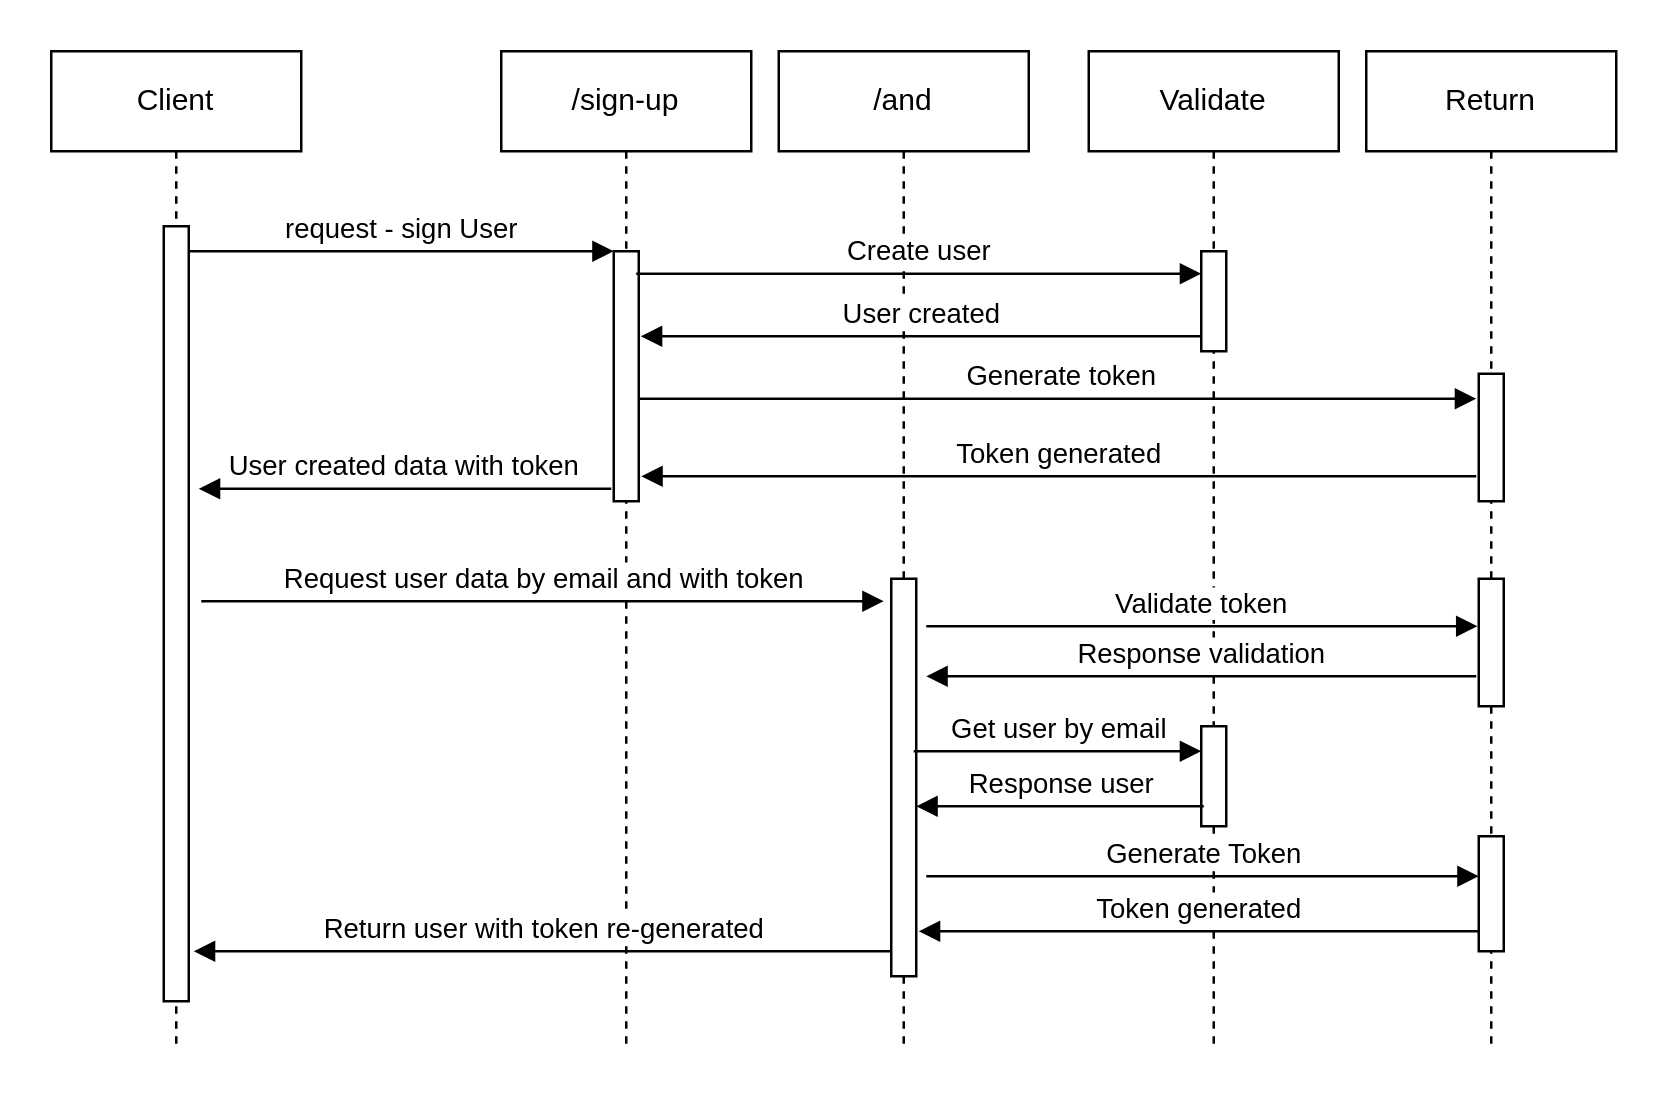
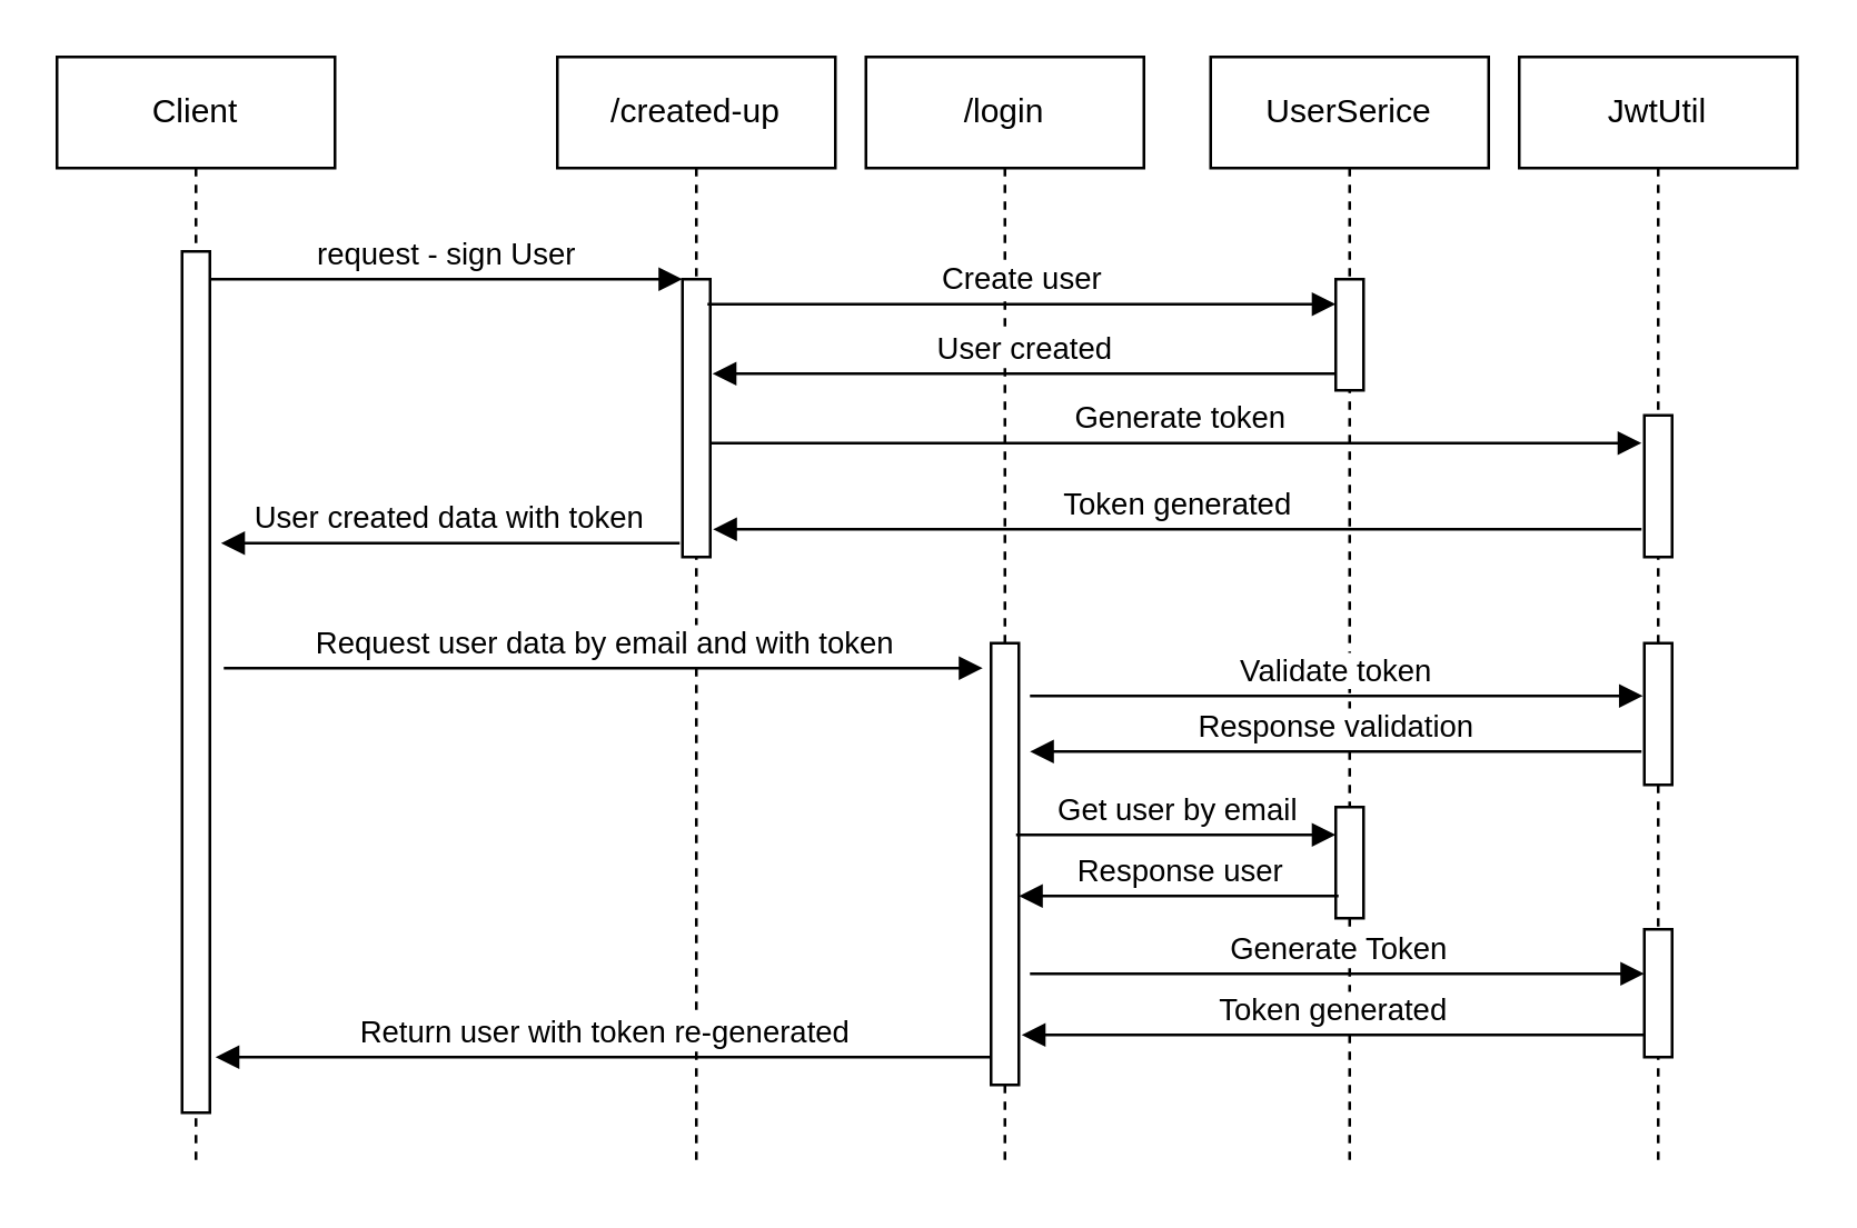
- <mxCell id="4" value="/sign-up" style="shape=umlLifeline;perimeter=lifelinePerimeter;whiteSpace=wrap;html=1;container=0;dropTarget=0;collapsible=0;recursiveResize=0;outlineConnect=0;portConstraint=eastwest;newEdgeStyle={&quot;edgeStyle&quot;:&quot;elbowEdgeStyle&quot;,&quot;elbow&quot;:&quot;vertical&quot;,&quot;curved&quot;:0,&quot;rounded&quot;:0};" parent="1" vertex="1"><mxGeometry x="200" y="20" width="100" height="400" as="geometry" /></mxCell>
+ <mxCell id="4" value="/created-up" style="shape=umlLifeline;perimeter=lifelinePerimeter;whiteSpace=wrap;html=1;container=0;dropTarget=0;collapsible=0;recursiveResize=0;outlineConnect=0;portConstraint=eastwest;newEdgeStyle={&quot;edgeStyle&quot;:&quot;elbowEdgeStyle&quot;,&quot;elbow&quot;:&quot;vertical&quot;,&quot;curved&quot;:0,&quot;rounded&quot;:0};" parent="1" vertex="1"><mxGeometry x="200" y="20" width="100" height="400" as="geometry" /></mxCell>
- <mxCell id="8" value="/and" style="shape=umlLifeline;perimeter=lifelinePerimeter;whiteSpace=wrap;html=1;container=0;dropTarget=0;collapsible=0;recursiveResize=0;outlineConnect=0;portConstraint=eastwest;newEdgeStyle={&quot;edgeStyle&quot;:&quot;elbowEdgeStyle&quot;,&quot;elbow&quot;:&quot;vertical&quot;,&quot;curved&quot;:0,&quot;rounded&quot;:0};" vertex="1" parent="1"><mxGeometry x="311" y="20" width="100" height="400" as="geometry" /></mxCell>
+ <mxCell id="8" value="/login" style="shape=umlLifeline;perimeter=lifelinePerimeter;whiteSpace=wrap;html=1;container=0;dropTarget=0;collapsible=0;recursiveResize=0;outlineConnect=0;portConstraint=eastwest;newEdgeStyle={&quot;edgeStyle&quot;:&quot;elbowEdgeStyle&quot;,&quot;elbow&quot;:&quot;vertical&quot;,&quot;curved&quot;:0,&quot;rounded&quot;:0};" vertex="1" parent="1"><mxGeometry x="311" y="20" width="100" height="400" as="geometry" /></mxCell>
- <mxCell id="11" value="Validate" style="shape=umlLifeline;perimeter=lifelinePerimeter;whiteSpace=wrap;html=1;container=0;dropTarget=0;collapsible=0;recursiveResize=0;outlineConnect=0;portConstraint=eastwest;newEdgeStyle={&quot;edgeStyle&quot;:&quot;elbowEdgeStyle&quot;,&quot;elbow&quot;:&quot;vertical&quot;,&quot;curved&quot;:0,&quot;rounded&quot;:0};" vertex="1" parent="1"><mxGeometry x="435" y="20" width="100" height="400" as="geometry" /></mxCell>
+ <mxCell id="11" value="UserSerice" style="shape=umlLifeline;perimeter=lifelinePerimeter;whiteSpace=wrap;html=1;container=0;dropTarget=0;collapsible=0;recursiveResize=0;outlineConnect=0;portConstraint=eastwest;newEdgeStyle={&quot;edgeStyle&quot;:&quot;elbowEdgeStyle&quot;,&quot;elbow&quot;:&quot;vertical&quot;,&quot;curved&quot;:0,&quot;rounded&quot;:0};" vertex="1" parent="1"><mxGeometry x="435" y="20" width="100" height="400" as="geometry" /></mxCell>
- <mxCell id="14" value="Return" style="shape=umlLifeline;perimeter=lifelinePerimeter;whiteSpace=wrap;html=1;container=0;dropTarget=0;collapsible=0;recursiveResize=0;outlineConnect=0;portConstraint=eastwest;newEdgeStyle={&quot;edgeStyle&quot;:&quot;elbowEdgeStyle&quot;,&quot;elbow&quot;:&quot;vertical&quot;,&quot;curved&quot;:0,&quot;rounded&quot;:0};" vertex="1" parent="1"><mxGeometry x="546" y="20" width="100" height="400" as="geometry" /></mxCell>
+ <mxCell id="14" value="JwtUtil" style="shape=umlLifeline;perimeter=lifelinePerimeter;whiteSpace=wrap;html=1;container=0;dropTarget=0;collapsible=0;recursiveResize=0;outlineConnect=0;portConstraint=eastwest;newEdgeStyle={&quot;edgeStyle&quot;:&quot;elbowEdgeStyle&quot;,&quot;elbow&quot;:&quot;vertical&quot;,&quot;curved&quot;:0,&quot;rounded&quot;:0};" vertex="1" parent="1"><mxGeometry x="546" y="20" width="100" height="400" as="geometry" /></mxCell>
